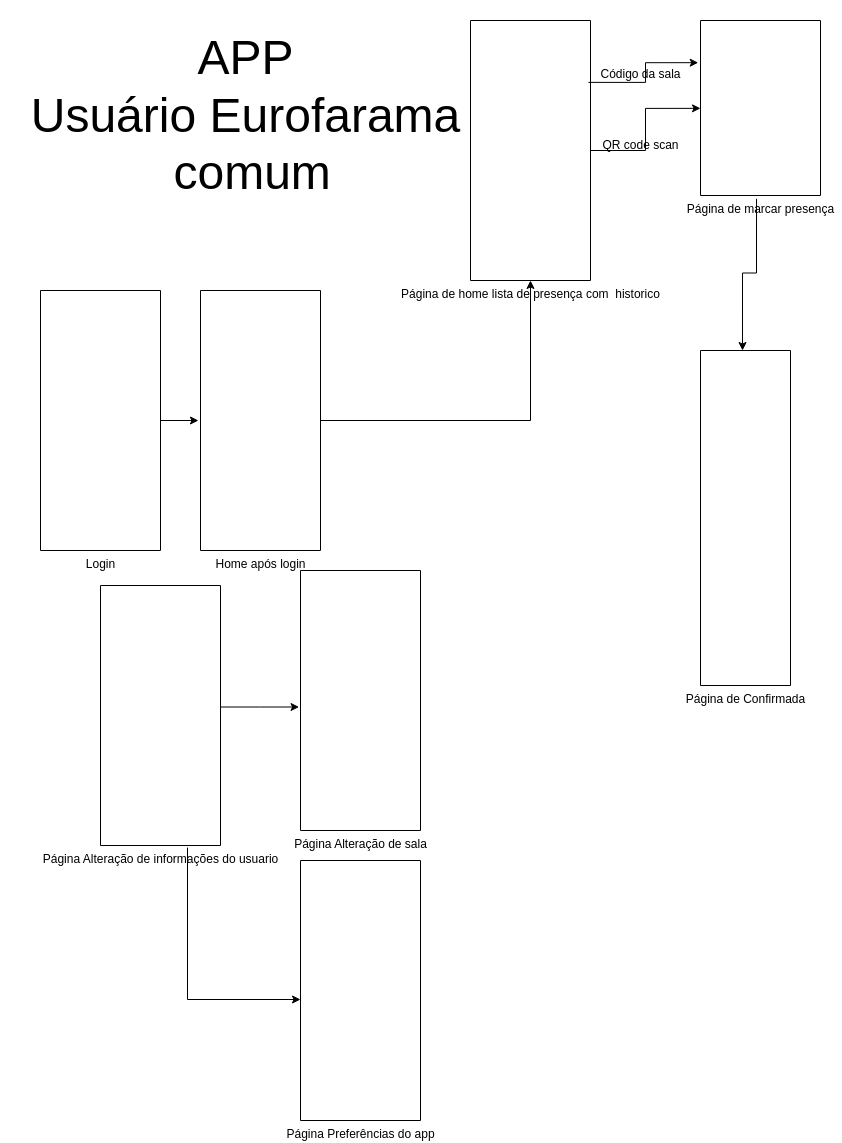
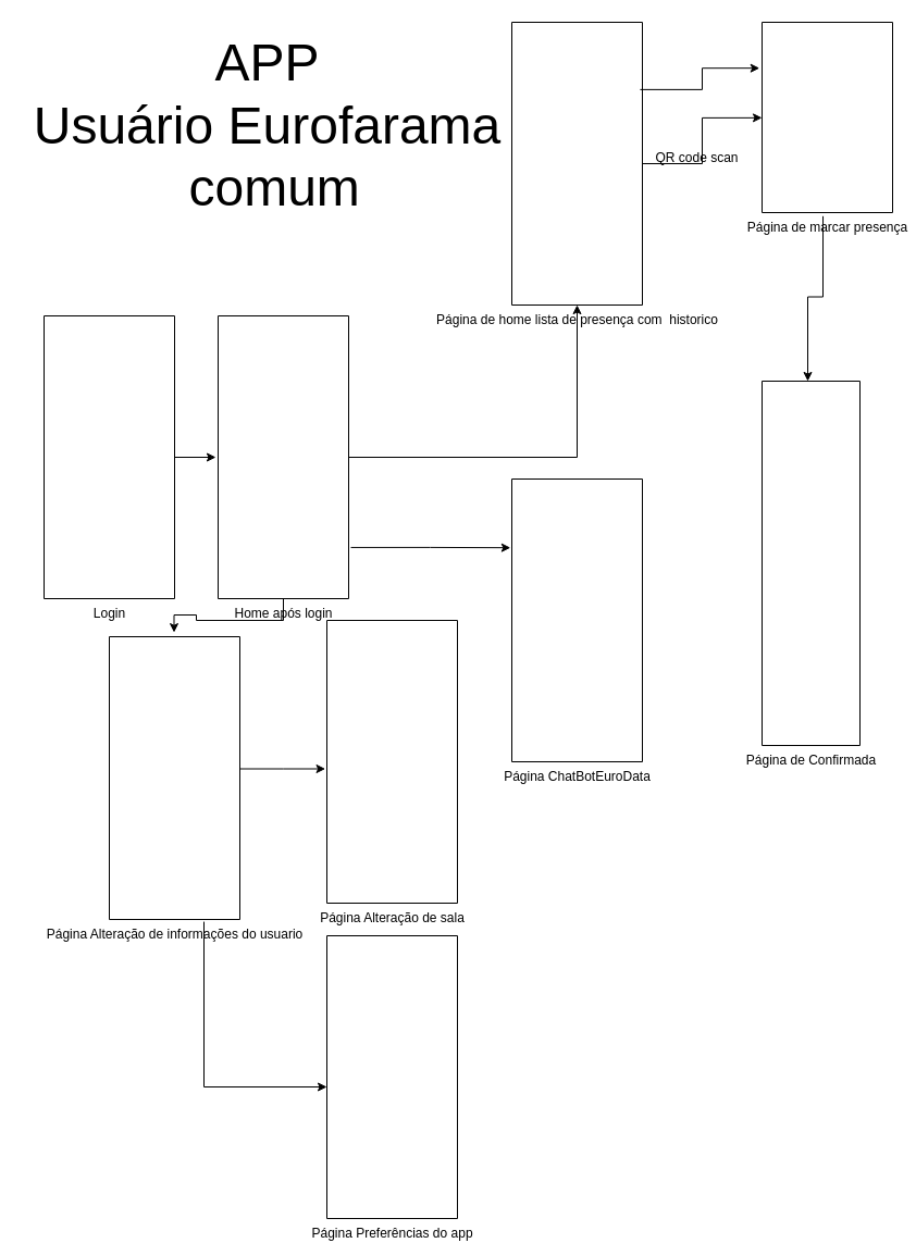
- <mxCell id="12" value="Código da sala" style="text;html=1;align=center;verticalAlign=middle;resizable=0;points=[];autosize=1;strokeColor=none;fillColor=none;" parent="1" vertex="1"><mxGeometry x="590" y="59" width="100" height="30" as="geometry" /></mxCell>
+ <mxCell id="13" style="edgeStyle=orthogonalEdgeStyle;rounded=0;orthogonalLoop=1;jettySize=auto;html=1;entryX=-0.01;entryY=0.243;entryDx=0;entryDy=0;entryPerimeter=0;exitX=1.017;exitY=0.819;exitDx=0;exitDy=0;exitPerimeter=0;" parent="1" source="4" target="7" edge="1"><mxGeometry relative="1" as="geometry"><mxPoint x="366.04" y="490" as="sourcePoint" /><mxPoint x="490" y="707.94" as="targetPoint" /></mxGeometry></mxCell>
+ <mxCell id="15" style="edgeStyle=orthogonalEdgeStyle;rounded=0;orthogonalLoop=1;jettySize=auto;html=1;entryX=0.496;entryY=-0.015;entryDx=0;entryDy=0;entryPerimeter=0;" parent="1" source="4" target="14" edge="1"><mxGeometry relative="1" as="geometry" /></mxCell>
+ <mxCell id="7" value="Página ChatBotEuroData" style="verticalLabelPosition=bottom;verticalAlign=top;html=1;shape=mxgraph.basic.rect;fillColor2=none;strokeWidth=1;size=20;indent=5;" parent="1" vertex="1"><mxGeometry x="470" y="440" width="120" height="260" as="geometry" /></mxCell>
